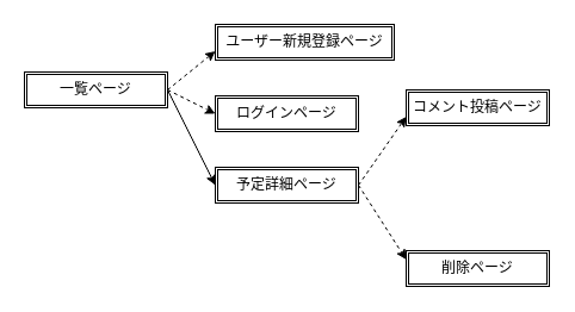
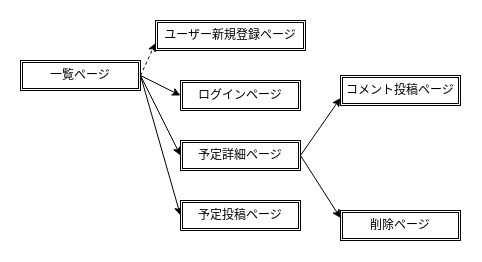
- <mxCell id="8" value="ユーザー新規登録ページ" style="shape=ext;double=1;rounded=0;whiteSpace=wrap;html=1;" vertex="1" parent="1"><mxGeometry x="180" y="20" width="150" height="30" as="geometry" /></mxCell>
+ <mxCell id="8" value="ユーザー新規登録ページ" style="shape=ext;double=1;rounded=0;whiteSpace=wrap;html=1;" vertex="1" parent="1"><mxGeometry x="155" y="20" width="150" height="30" as="geometry" /></mxCell>
- <mxCell id="4" style="edgeStyle=none;html=1;exitX=1;exitY=0.5;exitDx=0;exitDy=0;entryX=0;entryY=0.5;entryDx=0;entryDy=0;dashed=1;" edge="1" parent="1" source="7" target="9"><mxGeometry relative="1" as="geometry" /></mxCell>
+ <mxCell id="4" style="edgeStyle=none;html=1;exitX=1;exitY=0.5;exitDx=0;exitDy=0;entryX=0;entryY=0.5;entryDx=0;entryDy=0;" edge="1" parent="1" source="7" target="9"><mxGeometry relative="1" as="geometry" /></mxCell>
- <mxCell id="10" style="edgeStyle=none;html=1;exitX=1;exitY=0.5;exitDx=0;exitDy=0;entryX=0;entryY=0.75;entryDx=0;entryDy=0;dashed=1;" edge="1" parent="1" source="12" target="14"><mxGeometry relative="1" as="geometry" /></mxCell>
+ <mxCell id="10" style="edgeStyle=none;html=1;exitX=1;exitY=0.5;exitDx=0;exitDy=0;entryX=0;entryY=0.75;entryDx=0;entryDy=0;" edge="1" parent="1" source="12" target="14"><mxGeometry relative="1" as="geometry" /></mxCell>
+ <mxCell id="6" style="edgeStyle=none;html=1;exitX=1;exitY=0.5;exitDx=0;exitDy=0;entryX=0;entryY=0.5;entryDx=0;entryDy=0;" edge="1" parent="1" source="7" target="13"><mxGeometry relative="1" as="geometry" /></mxCell>
- <mxCell id="11" style="edgeStyle=none;html=1;exitX=1;exitY=0.5;exitDx=0;exitDy=0;entryX=0;entryY=0.25;entryDx=0;entryDy=0;dashed=1;" edge="1" parent="1" source="12" target="15"><mxGeometry relative="1" as="geometry" /></mxCell>
+ <mxCell id="11" style="edgeStyle=none;html=1;exitX=1;exitY=0.5;exitDx=0;exitDy=0;entryX=0;entryY=0.25;entryDx=0;entryDy=0;" edge="1" parent="1" source="12" target="15"><mxGeometry relative="1" as="geometry" /></mxCell>
+ <mxCell id="13" value="予定投稿ページ" style="shape=ext;double=1;rounded=0;whiteSpace=wrap;html=1;" vertex="1" parent="1"><mxGeometry x="180" y="200" width="120" height="30" as="geometry" /></mxCell>
